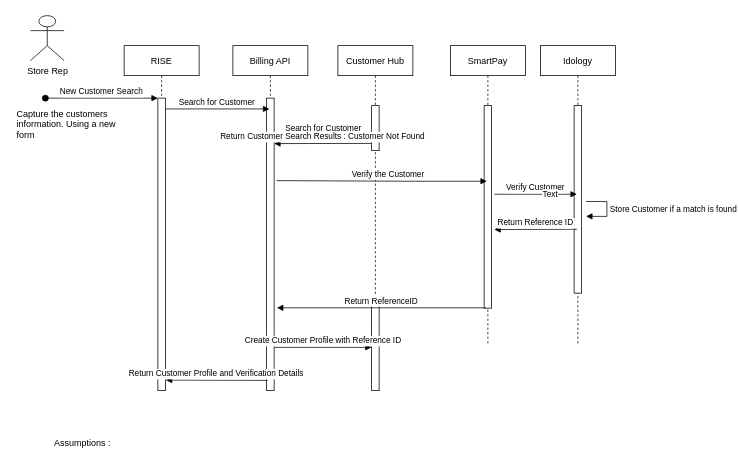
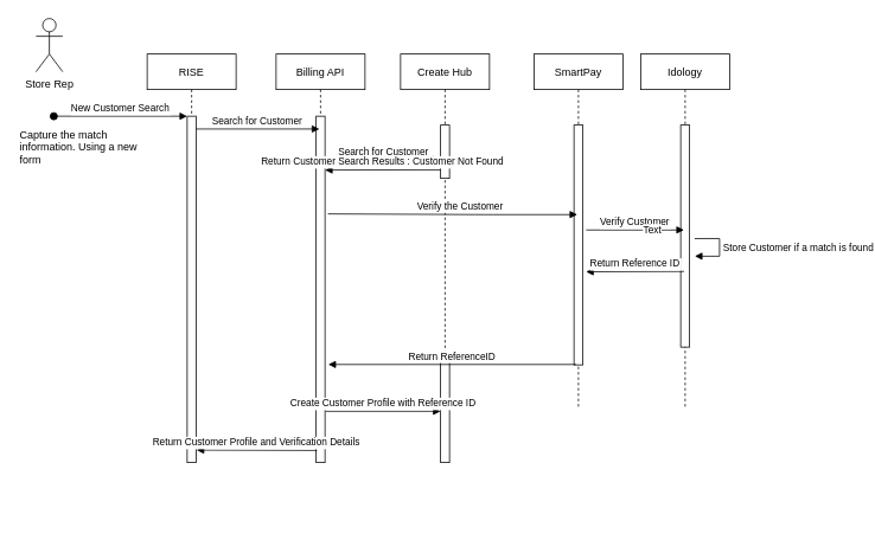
- <mxCell id="8" value="Store Rep" style="shape=umlActor;verticalLabelPosition=bottom;verticalAlign=top;html=1;" parent="1" vertex="1"><mxGeometry x="40" y="20" width="45" height="60" as="geometry" /></mxCell>
+ <mxCell id="8" value="Store Rep" style="shape=umlActor;verticalLabelPosition=bottom;verticalAlign=top;html=1;" parent="1" vertex="1"><mxGeometry x="40" y="20" width="30" height="60" as="geometry" /></mxCell>
- <mxCell id="9" value="Customer Hub" style="shape=umlLifeline;perimeter=lifelinePerimeter;container=1;collapsible=0;recursiveResize=0;rounded=0;shadow=0;strokeWidth=1;" parent="1" vertex="1"><mxGeometry x="450" y="60" width="100" height="460" as="geometry" /></mxCell>
+ <mxCell id="9" value="Create Hub" style="shape=umlLifeline;perimeter=lifelinePerimeter;container=1;collapsible=0;recursiveResize=0;rounded=0;shadow=0;strokeWidth=1;" parent="1" vertex="1"><mxGeometry x="450" y="60" width="100" height="460" as="geometry" /></mxCell>
- <mxCell id="13" value="Capture the customers information. Using a new form" style="text;html=1;strokeColor=none;fillColor=none;align=left;verticalAlign=middle;whiteSpace=wrap;rounded=0;" parent="1" vertex="1"><mxGeometry y="140" width="160" height="50" as="geometry" x="20" /></mxCell>
+ <mxCell id="13" value="Capture the match information. Using a new form" style="text;html=1;strokeColor=none;fillColor=none;align=left;verticalAlign=middle;whiteSpace=wrap;rounded=0;" parent="1" vertex="1"><mxGeometry y="140" width="160" height="50" as="geometry" x="20" /></mxCell>
- <mxCell id="17" value="Assumptions :&amp;nbsp;&lt;br&gt;" style="text;html=1;strokeColor=none;fillColor=none;align=left;verticalAlign=middle;whiteSpace=wrap;rounded=0;" parent="1" vertex="1"><mxGeometry x="70" y="580" width="160" height="20" as="geometry" /></mxCell>
